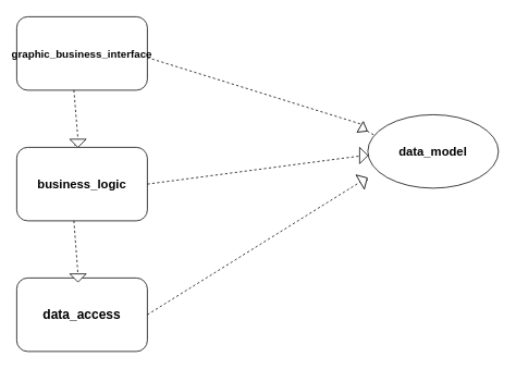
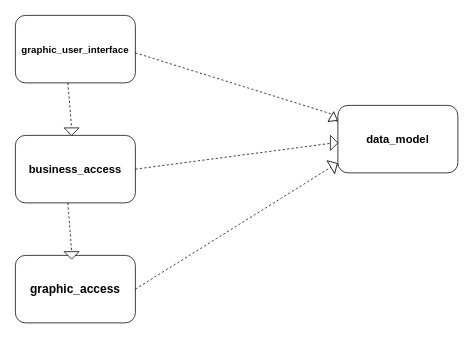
- <mxCell id="2" value="&lt;b&gt;&lt;font style=&quot;font-size: 13px;&quot;&gt;graphic_business_interface&lt;/font&gt;&lt;/b&gt;" style="rounded=1;whiteSpace=wrap;html=1;" parent="1" vertex="1"><mxGeometry x="20" y="20" width="160" height="90" as="geometry" /></mxCell>
+ <mxCell id="2" value="&lt;b&gt;&lt;font style=&quot;font-size: 13px;&quot;&gt;graphic_user_interface&lt;/font&gt;&lt;/b&gt;" style="rounded=1;whiteSpace=wrap;html=1;" parent="1" vertex="1"><mxGeometry x="20" y="20" width="160" height="90" as="geometry" /></mxCell>
- <mxCell id="4" value="&lt;b&gt;&lt;font style=&quot;font-size: 15px;&quot;&gt;data_model&lt;/font&gt;&lt;/b&gt;" style="ellipse;whiteSpace=wrap;html=1;" parent="1" vertex="1"><mxGeometry x="450" y="140" width="160" height="90" as="geometry" /></mxCell>
+ <mxCell id="4" value="&lt;b&gt;&lt;font style=&quot;font-size: 15px;&quot;&gt;data_model&lt;/font&gt;&lt;/b&gt;" style="rounded=1;whiteSpace=wrap;html=1;" parent="1" vertex="1"><mxGeometry x="450" y="140" width="160" height="90" as="geometry" /></mxCell>
- <mxCell id="5" value="&lt;font style=&quot;font-size: 15px;&quot;&gt;&lt;b&gt;business_logic&lt;/b&gt;&lt;/font&gt;" style="rounded=1;whiteSpace=wrap;html=1;" parent="1" vertex="1"><mxGeometry x="20" y="180" width="160" height="90" as="geometry" /></mxCell>
+ <mxCell id="5" value="&lt;font style=&quot;font-size: 15px;&quot;&gt;&lt;b&gt;business_access&lt;/b&gt;&lt;/font&gt;" style="rounded=1;whiteSpace=wrap;html=1;" parent="1" vertex="1"><mxGeometry x="20" y="180" width="160" height="90" as="geometry" /></mxCell>
- <mxCell id="3" value="&lt;b&gt;&lt;font style=&quot;font-size: 16px;&quot;&gt;data_access&lt;/font&gt;&lt;/b&gt;" style="rounded=1;whiteSpace=wrap;html=1;" parent="1" vertex="1"><mxGeometry x="20" y="340" width="160" height="90" as="geometry" /></mxCell>
+ <mxCell id="3" value="&lt;b&gt;&lt;font style=&quot;font-size: 16px;&quot;&gt;graphic_access&lt;/font&gt;&lt;/b&gt;" style="rounded=1;whiteSpace=wrap;html=1;" parent="1" vertex="1"><mxGeometry x="20" y="340" width="160" height="90" as="geometry" /></mxCell>
